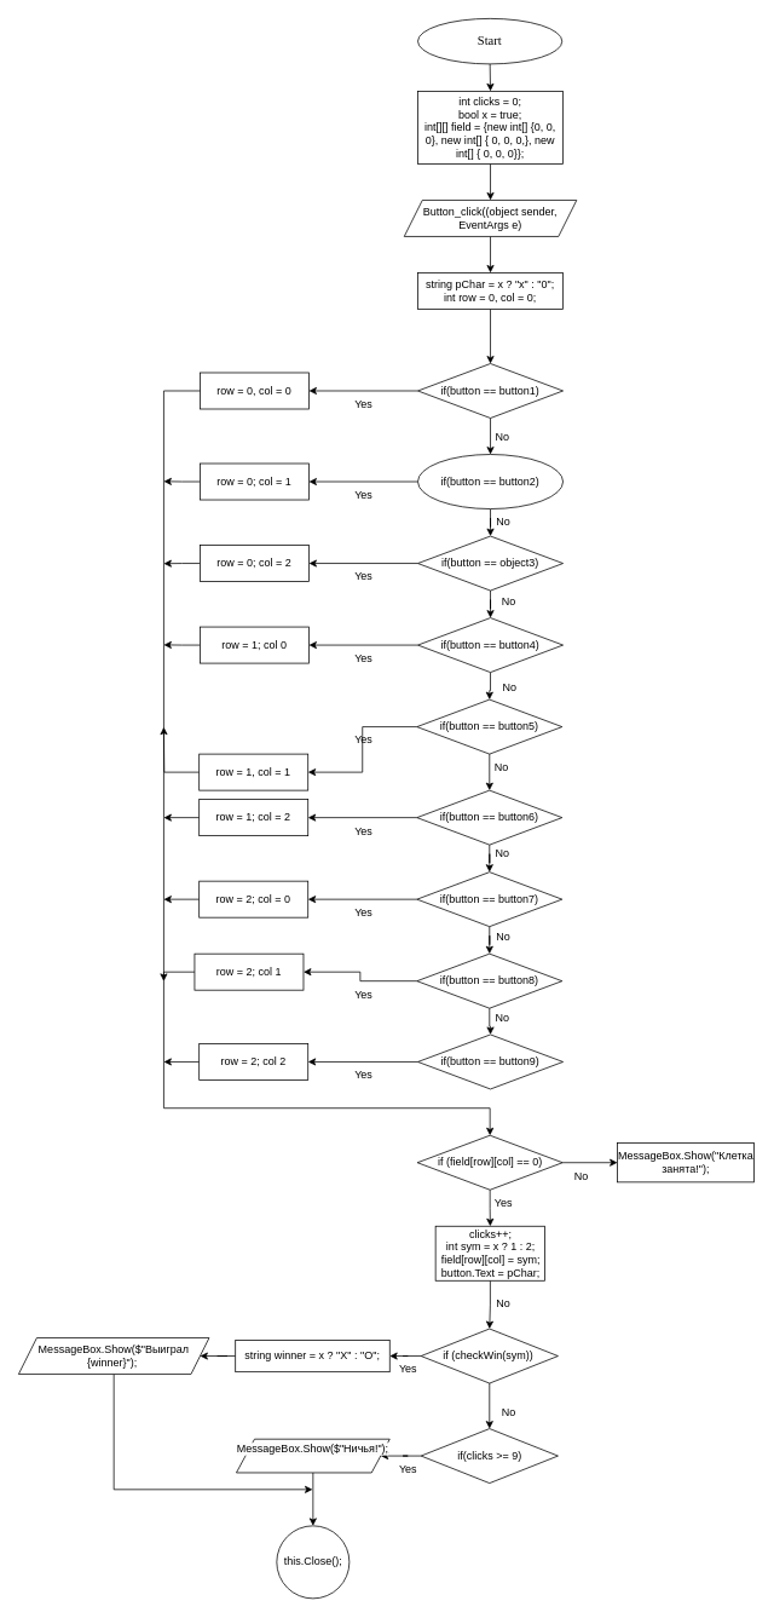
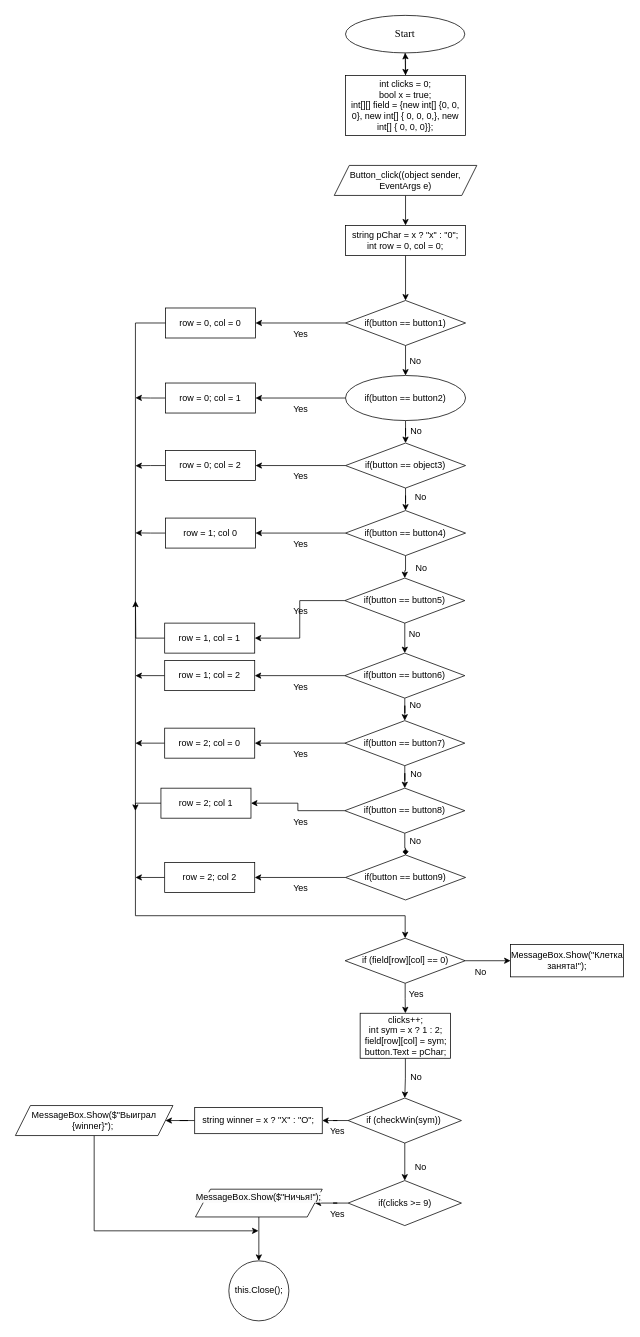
- <mxCell id="4" value="" style="edgeStyle=orthogonalEdgeStyle;rounded=0;orthogonalLoop=1;jettySize=auto;html=1;" edge="1" parent="1" source="5" target="7"><mxGeometry relative="1" as="geometry" /></mxCell>
+ <mxCell id="4" value="" style="edgeStyle=orthogonalEdgeStyle;rounded=0;orthogonalLoop=1;jettySize=auto;html=1;" edge="1" parent="1" source="5" target="2"><mxGeometry relative="1" as="geometry" /></mxCell>
- <mxCell id="45" value="" style="edgeStyle=orthogonalEdgeStyle;rounded=0;orthogonalLoop=1;jettySize=auto;html=1;fontFamily=Helvetica;fontSize=12;fontColor=default;" edge="1" parent="1" source="46" target="50"><mxGeometry relative="1" as="geometry" /></mxCell>
+ <mxCell id="45" value="" style="edgeStyle=orthogonalEdgeStyle;rounded=0;orthogonalLoop=1;jettySize=auto;html=1;fontFamily=Helvetica;fontSize=12;fontColor=default;endArrow=diamond;" edge="1" parent="1" source="46" target="50"><mxGeometry relative="1" as="geometry" /></mxCell>
